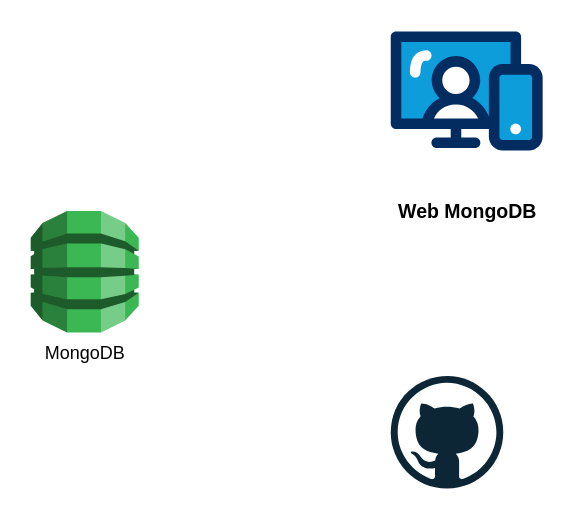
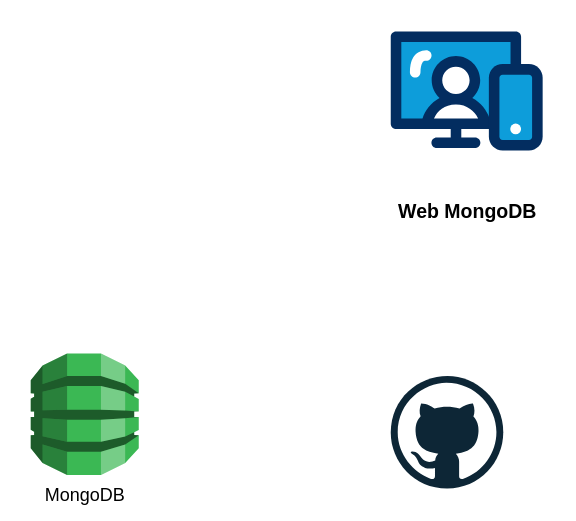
- <mxCell id="3" value="MongoDB" style="outlineConnect=0;dashed=0;verticalLabelPosition=bottom;verticalAlign=top;align=center;html=1;shape=mxgraph.aws3.dynamo_db;fillColor=#3BB854;gradientColor=none;" vertex="1" parent="1"><mxGeometry x="20" y="140" width="72" height="81" as="geometry" /></mxCell>
+ <mxCell id="3" value="MongoDB" style="outlineConnect=0;dashed=0;verticalLabelPosition=bottom;verticalAlign=top;align=center;html=1;shape=mxgraph.aws3.dynamo_db;fillColor=#3BB854;gradientColor=none;" vertex="1" parent="1"><mxGeometry x="20" y="235" width="72" height="81" as="geometry" /></mxCell>
